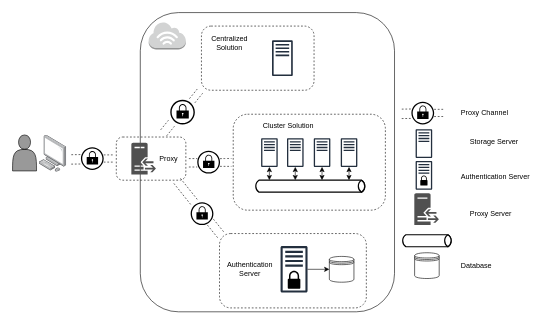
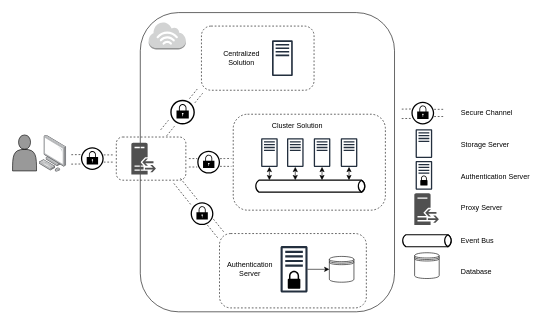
- <mxCell id="12" value="Centralized Solution" style="text;html=1;strokeColor=none;fillColor=none;align=center;verticalAlign=middle;whiteSpace=wrap;rounded=0;" parent="1" vertex="1"><mxGeometry x="361.81" y="61.5" width="40" height="20" as="geometry" /></mxCell>
+ <mxCell id="12" value="Centralized Solution" style="text;html=1;strokeColor=none;fillColor=none;align=center;verticalAlign=middle;whiteSpace=wrap;rounded=0;" parent="1" vertex="1"><mxGeometry x="381.81" y="86.5" width="40" height="20" as="geometry" /></mxCell>
- <mxCell id="49" value="Proxy Channel" style="text;html=1;strokeColor=none;fillColor=none;align=left;verticalAlign=middle;whiteSpace=wrap;rounded=0;dashed=1;" parent="1" vertex="1"><mxGeometry x="765.89" y="176.5" width="97.11" height="20" as="geometry" /></mxCell>
+ <mxCell id="49" value="Secure Channel" style="text;html=1;strokeColor=none;fillColor=none;align=left;verticalAlign=middle;whiteSpace=wrap;rounded=0;dashed=1;" parent="1" vertex="1"><mxGeometry x="765.89" y="176.5" width="97.11" height="20" as="geometry" /></mxCell>
- <mxCell id="14" value="Cluster Solution" style="text;html=1;strokeColor=none;fillColor=none;align=center;verticalAlign=middle;whiteSpace=wrap;rounded=0;" parent="1" vertex="1"><mxGeometry x="435" y="200" width="90" height="20.9" as="geometry" /></mxCell>
+ <mxCell id="14" value="Cluster Solution" style="text;html=1;strokeColor=none;fillColor=none;align=center;verticalAlign=middle;whiteSpace=wrap;rounded=0;" parent="1" vertex="1"><mxGeometry x="450" y="200" width="90" height="20.9" as="geometry" /></mxCell>
- <mxCell id="51" value="Storage&amp;nbsp;Server" style="text;html=1;strokeColor=none;fillColor=none;align=left;verticalAlign=middle;whiteSpace=wrap;rounded=0;dashed=1;" parent="1" vertex="1"><mxGeometry x="780.89" y="226" width="120" height="20" as="geometry" /></mxCell>
+ <mxCell id="51" value="Storage&amp;nbsp;Server" style="text;html=1;strokeColor=none;fillColor=none;align=left;verticalAlign=middle;whiteSpace=wrap;rounded=0;dashed=1;" parent="1" vertex="1"><mxGeometry x="765.89" y="231" width="120" height="20" as="geometry" /></mxCell>
- <mxCell id="63" value="Proxy" style="text;html=1;align=center;verticalAlign=middle;resizable=0;points=[];autosize=1;" parent="1" vertex="1"><mxGeometry x="259.11" y="255" width="41" height="18" as="geometry" /></mxCell>
- <mxCell id="65" value="Proxy Server" style="text;html=1;align=left;verticalAlign=middle;resizable=0;points=[];autosize=1;" parent="1" vertex="1"><mxGeometry x="780.89" y="346.9" width="79" height="18" as="geometry" /></mxCell>
+ <mxCell id="65" value="Proxy Server" style="text;html=1;align=left;verticalAlign=middle;resizable=0;points=[];autosize=1;" parent="1" vertex="1"><mxGeometry x="765.89" y="336.9" width="79" height="18" as="geometry" /></mxCell>
+ <mxCell id="53" value="Event Bus" style="text;html=1;strokeColor=none;fillColor=none;align=left;verticalAlign=middle;whiteSpace=wrap;rounded=0;dashed=1;" parent="1" vertex="1"><mxGeometry x="765.89" y="391" width="65.89" height="20" as="geometry" /></mxCell>
- <mxCell id="60" value="Database" style="text;html=1;align=left;verticalAlign=middle;resizable=0;points=[];autosize=1;" parent="1" vertex="1"><mxGeometry x="765.89" y="433.5" width="61" height="18" as="geometry" /></mxCell>
+ <mxCell id="60" value="Database" style="text;html=1;align=left;verticalAlign=middle;resizable=0;points=[];autosize=1;" parent="1" vertex="1"><mxGeometry x="765.89" y="443.5" width="61" height="18" as="geometry" /></mxCell>
